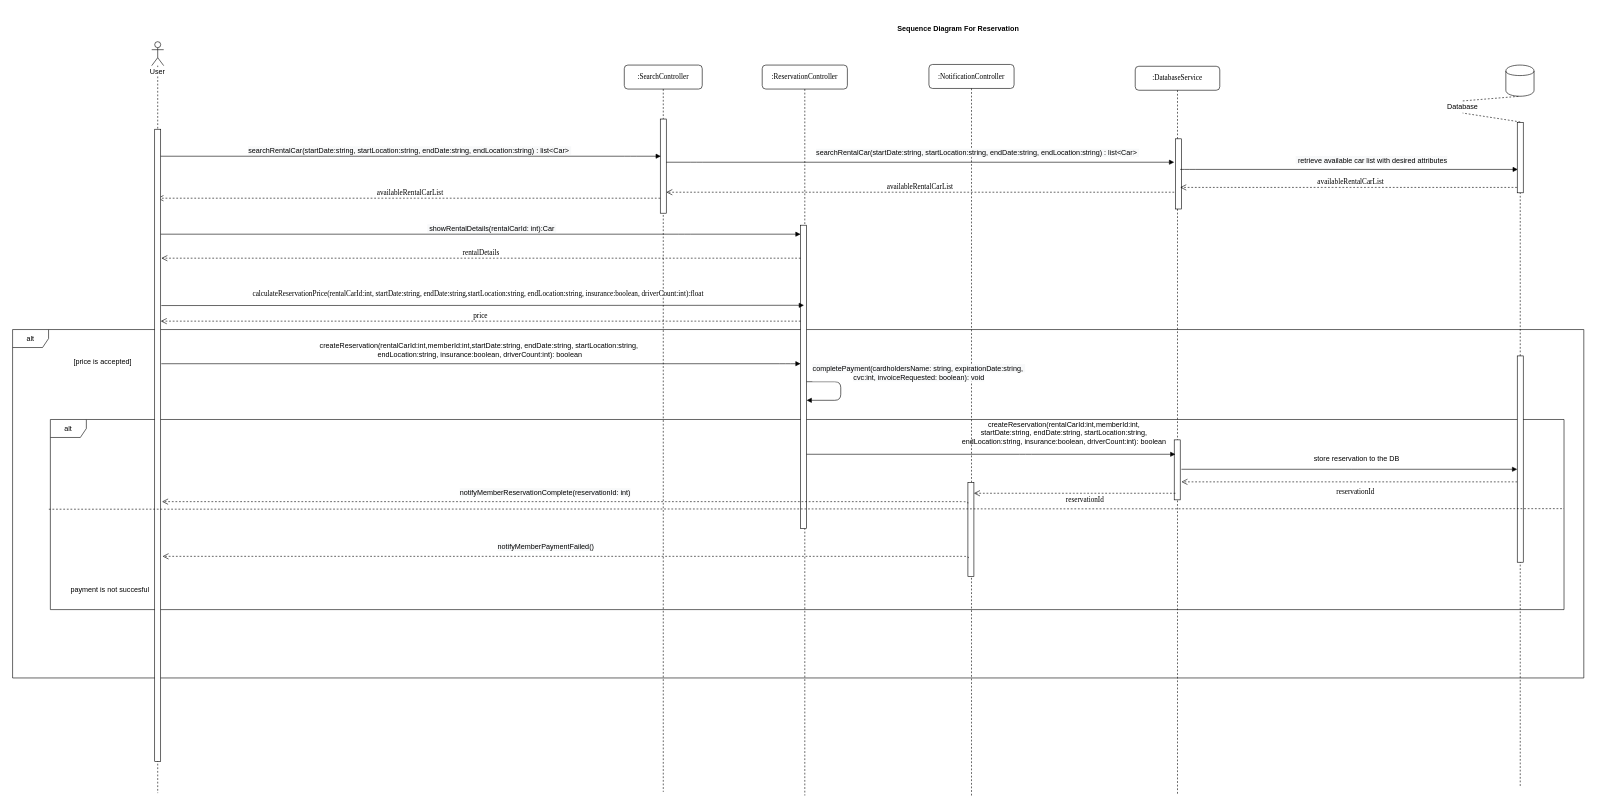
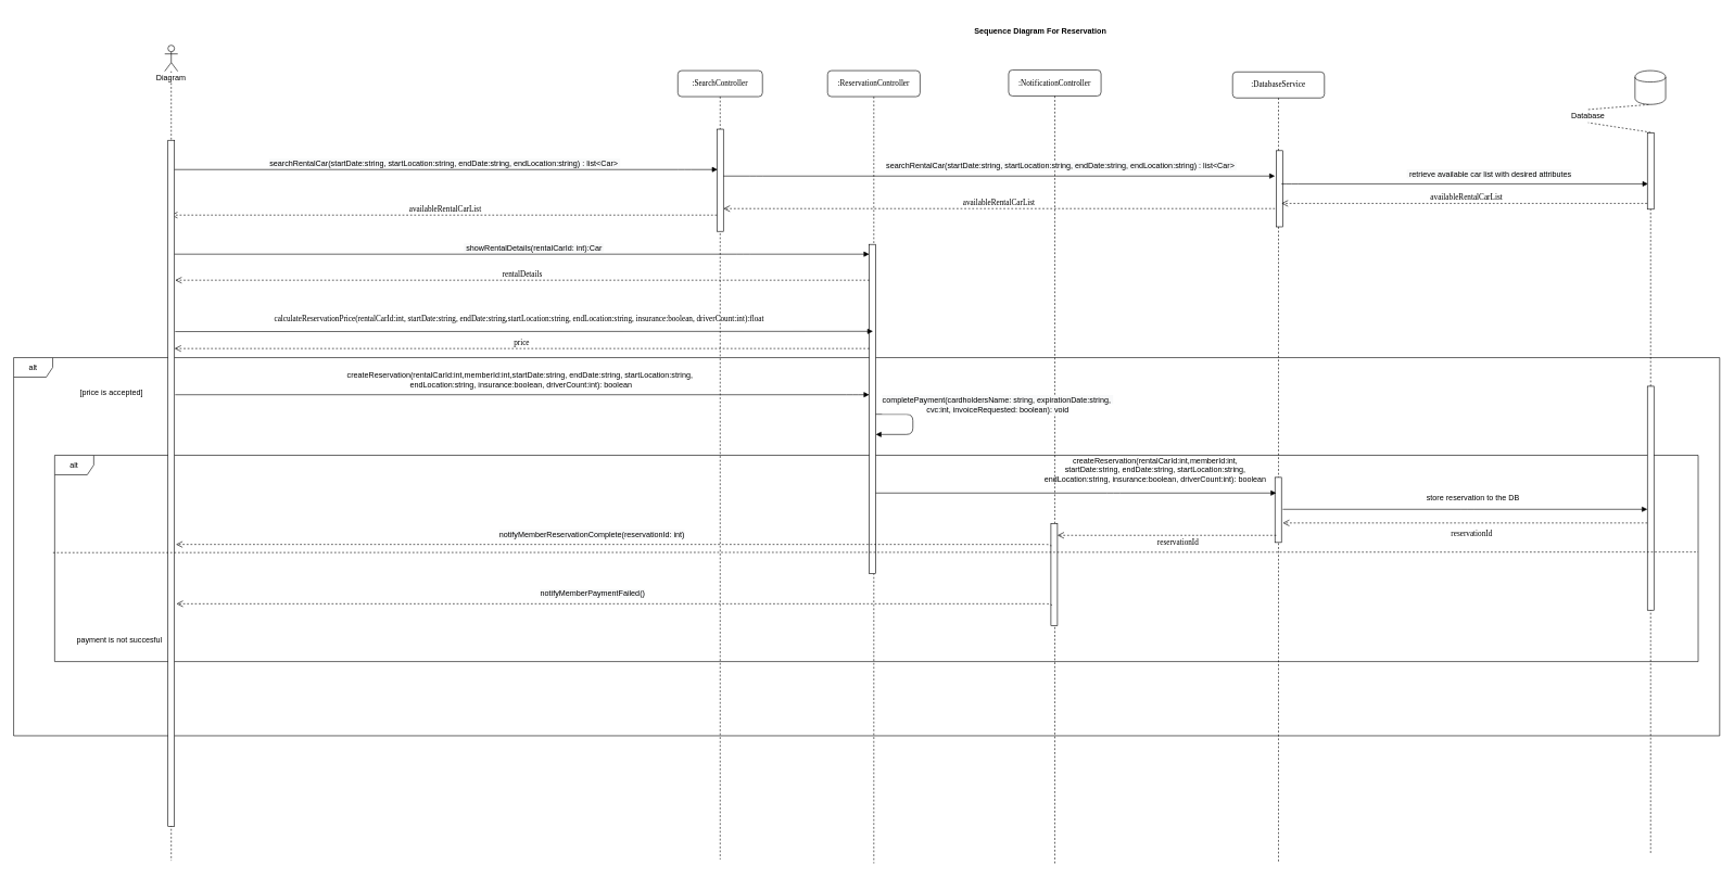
- <mxCell id="22" value="User" style="shape=umlLifeline;participant=umlActor;perimeter=lifelinePerimeter;whiteSpace=wrap;html=1;container=1;collapsible=0;recursiveResize=0;verticalAlign=top;spacingTop=36;labelBackgroundColor=#ffffff;outlineConnect=0;" parent="1" vertex="1"><mxGeometry x="252" y="69" width="20" height="1253" as="geometry" /></mxCell>
+ <mxCell id="22" value="Diagram" style="shape=umlLifeline;participant=umlActor;perimeter=lifelinePerimeter;whiteSpace=wrap;html=1;container=1;collapsible=0;recursiveResize=0;verticalAlign=top;spacingTop=36;labelBackgroundColor=#ffffff;outlineConnect=0;" parent="1" vertex="1"><mxGeometry x="252" y="69" width="20" height="1253" as="geometry" /></mxCell>
